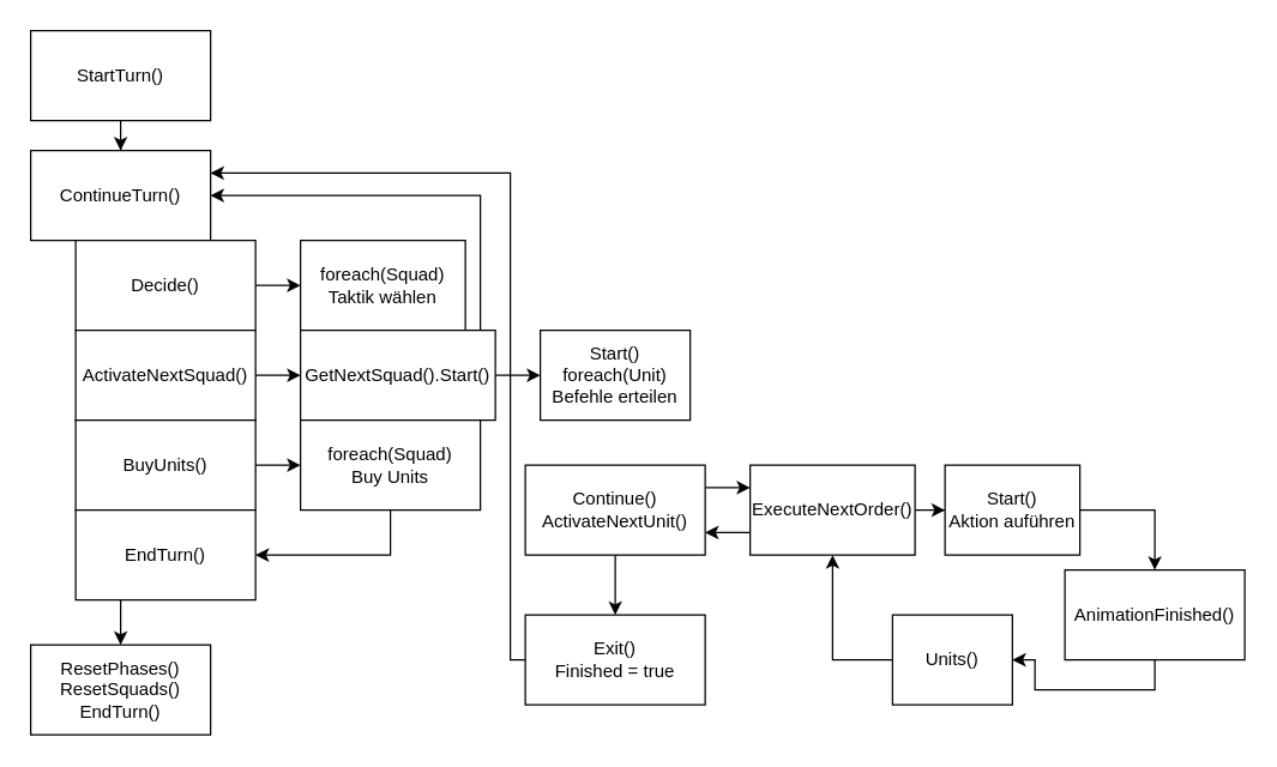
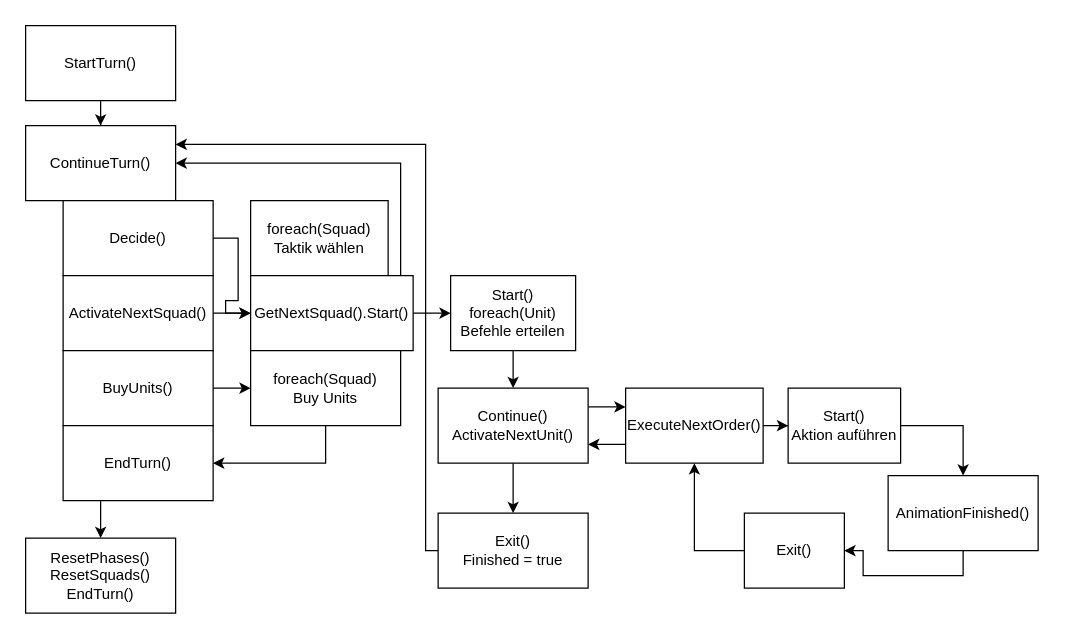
- <mxCell id="5" style="edgeStyle=orthogonalEdgeStyle;rounded=0;orthogonalLoop=1;jettySize=auto;html=1;exitX=1;exitY=0.5;exitDx=0;exitDy=0;entryX=0;entryY=0.5;entryDx=0;entryDy=0;" edge="1" parent="1" source="6" target="7"><mxGeometry relative="1" as="geometry" /></mxCell>
+ <mxCell id="5" style="edgeStyle=orthogonalEdgeStyle;rounded=0;orthogonalLoop=1;jettySize=auto;html=1;exitX=1;exitY=0.5;exitDx=0;exitDy=0;" edge="1" parent="1" source="6" target="12"><mxGeometry relative="1" as="geometry" /></mxCell>
+ <mxCell id="18" style="edgeStyle=orthogonalEdgeStyle;rounded=0;orthogonalLoop=1;jettySize=auto;html=1;exitX=0.5;exitY=1;exitDx=0;exitDy=0;entryX=0.5;entryY=0;entryDx=0;entryDy=0;" edge="1" parent="1" source="19" target="22"><mxGeometry relative="1" as="geometry" /></mxCell>
- <mxCell id="33" value="&lt;div&gt;Units()&lt;/div&gt;" style="rounded=0;whiteSpace=wrap;html=1;" vertex="1" parent="1"><mxGeometry x="595" y="410" width="80" height="60" as="geometry" /></mxCell>
+ <mxCell id="33" value="&lt;div&gt;Exit()&lt;/div&gt;" style="rounded=0;whiteSpace=wrap;html=1;" vertex="1" parent="1"><mxGeometry x="595" y="410" width="80" height="60" as="geometry" /></mxCell>
